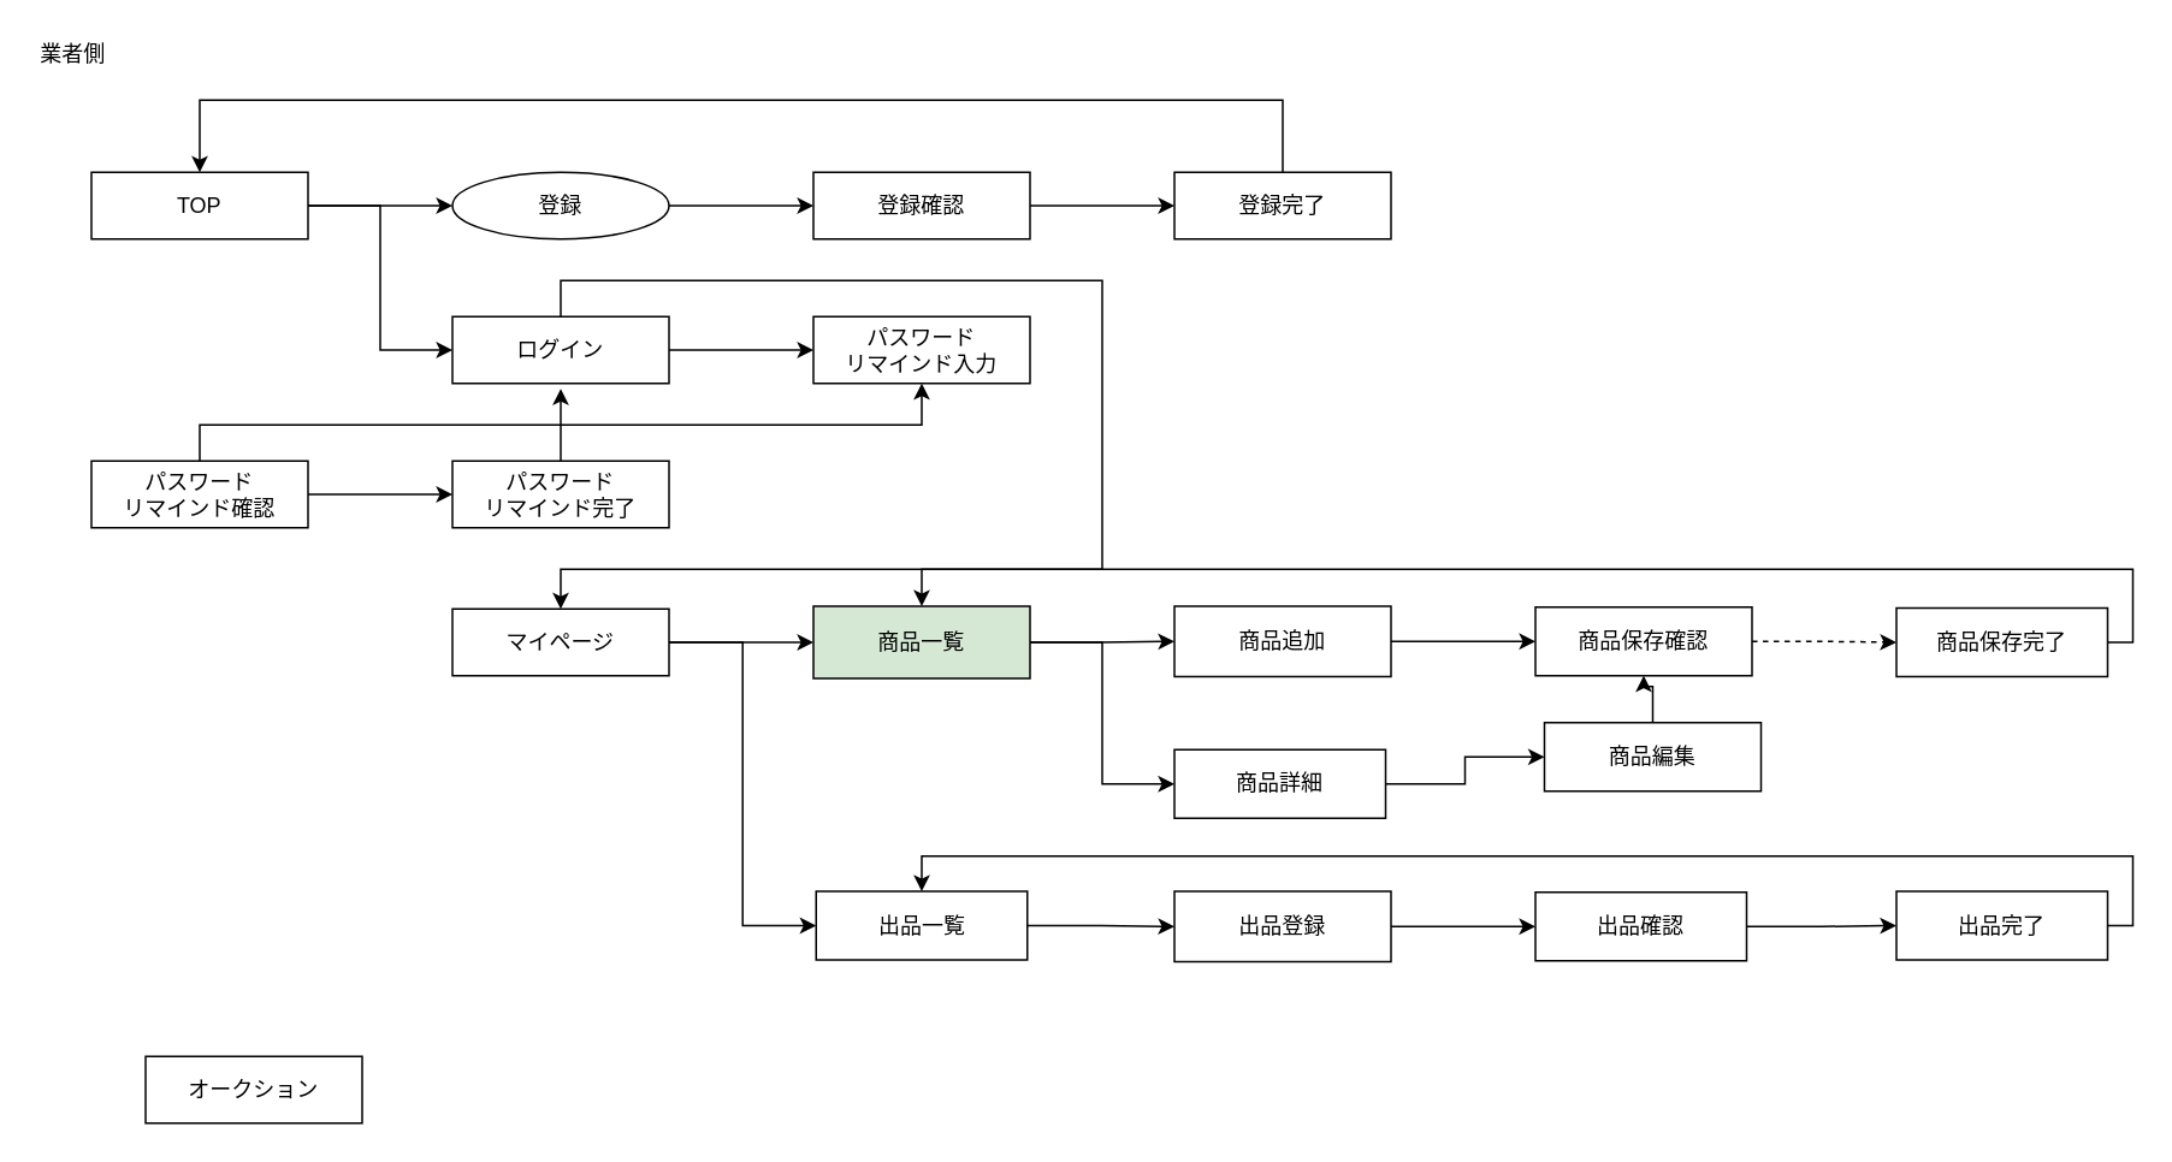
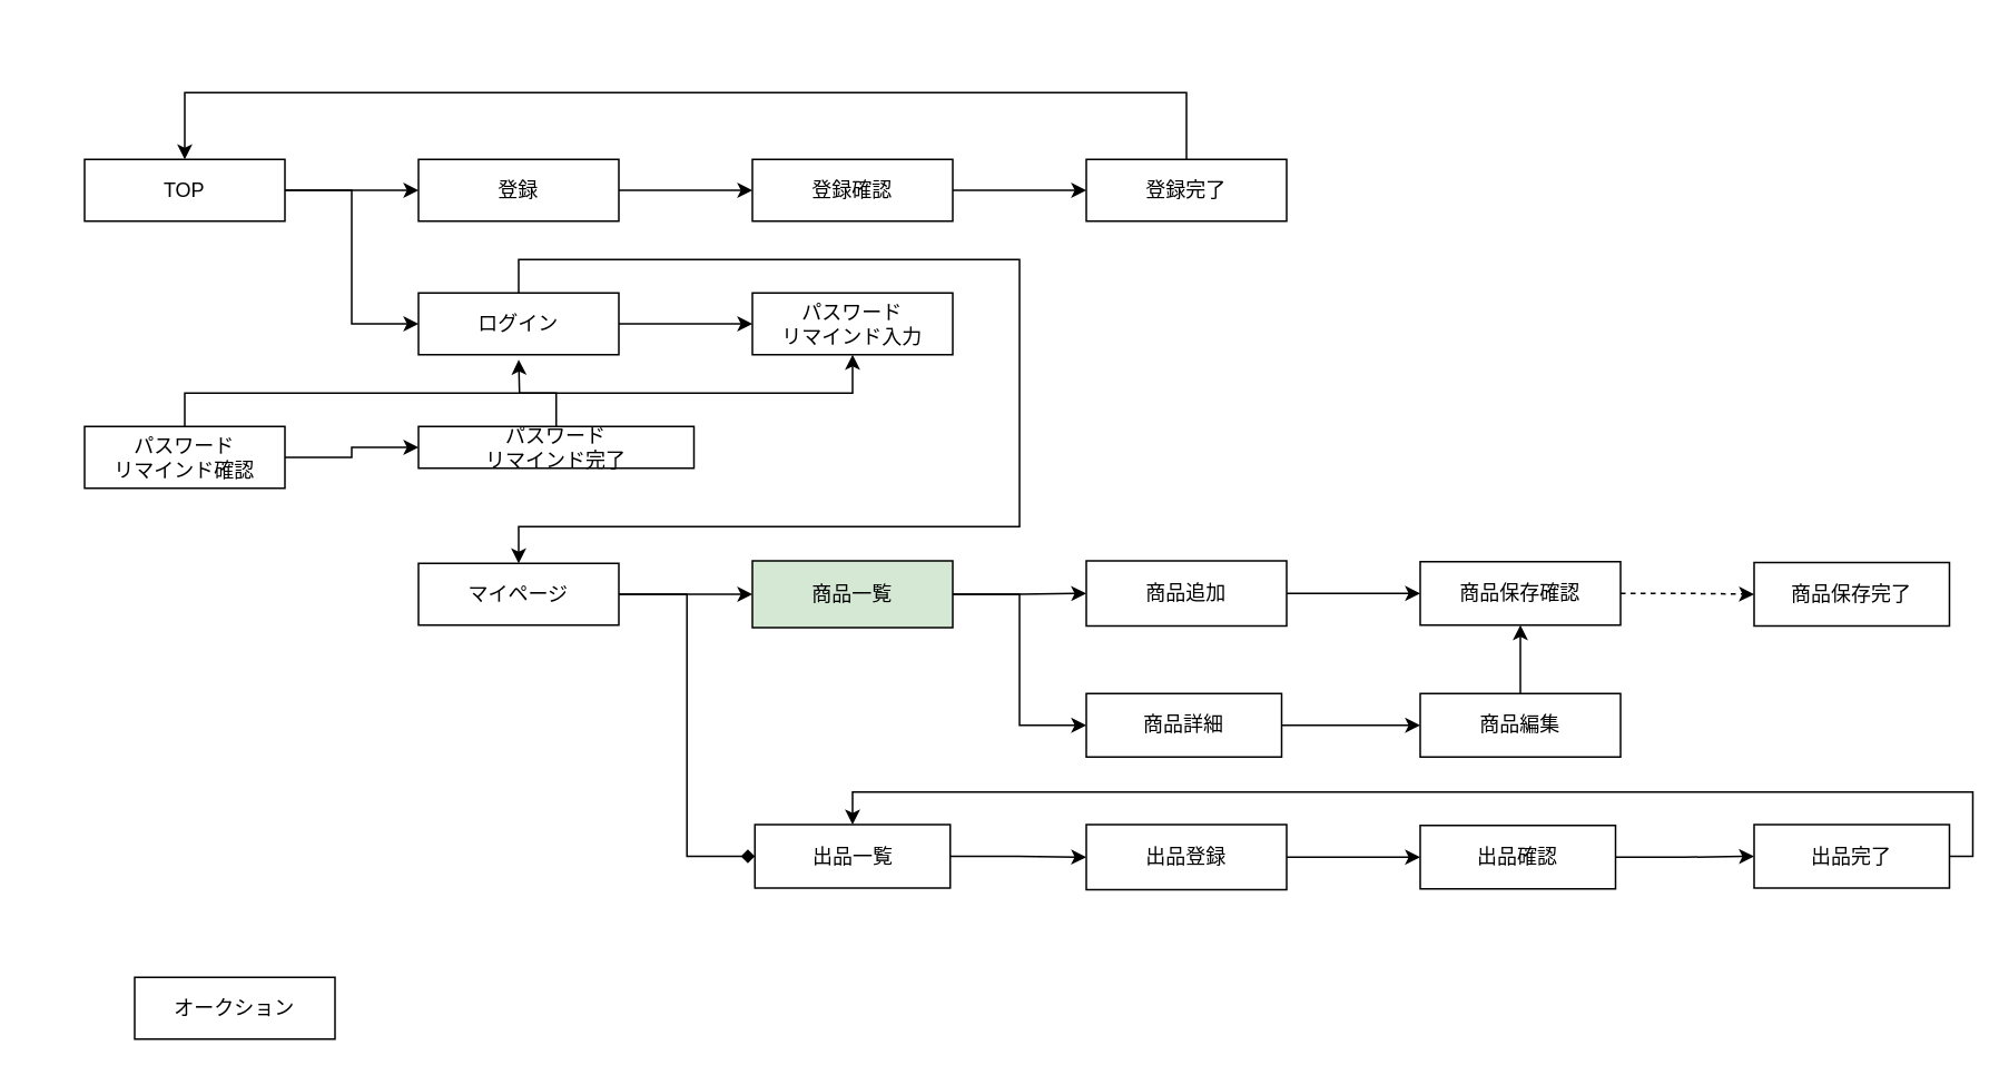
- <mxCell id="13" value="業者側" style="text;html=1;resizable=0;points=[];autosize=1;align=left;verticalAlign=top;spacingTop=-4;" vertex="1" parent="1"><mxGeometry x="20" y="20" width="50" height="20" as="geometry" /></mxCell>
- <mxCell id="18" value="登録" style="ellipse;whiteSpace=wrap;html=1;" vertex="1" parent="1"><mxGeometry x="250" y="95" width="120" height="37" as="geometry" /></mxCell>
+ <mxCell id="18" value="登録" style="whiteSpace=wrap;html=1;" vertex="1" parent="1"><mxGeometry x="250" y="95" width="120" height="37" as="geometry" /></mxCell>
- <mxCell id="31" value="パスワード&lt;br&gt;リマインド完了" style="whiteSpace=wrap;html=1;" vertex="1" parent="1"><mxGeometry x="250" y="255" width="120" height="37" as="geometry" /></mxCell>
+ <mxCell id="31" value="パスワード&lt;br&gt;リマインド完了" style="whiteSpace=wrap;html=1;" vertex="1" parent="1"><mxGeometry x="250" y="255" width="165" height="25" as="geometry" /></mxCell>
- <mxCell id="36" style="edgeStyle=orthogonalEdgeStyle;rounded=0;orthogonalLoop=1;jettySize=auto;html=1;entryX=0.5;entryY=0;entryDx=0;entryDy=0;" edge="1" parent="1" source="37" target="9"><mxGeometry relative="1" as="geometry"><Array as="points"><mxPoint x="1181" y="355" /><mxPoint x="1181" y="315" /><mxPoint x="510" y="315" /></Array></mxGeometry></mxCell>
- <mxCell id="39" value="商品編集" style="whiteSpace=wrap;html=1;" vertex="1" parent="1"><mxGeometry x="855" y="400" width="120" height="38" as="geometry" /></mxCell>
+ <mxCell id="39" value="商品編集" style="whiteSpace=wrap;html=1;" vertex="1" parent="1"><mxGeometry x="850" y="415" width="120" height="38" as="geometry" /></mxCell>
- <mxCell id="3" style="edgeStyle=orthogonalEdgeStyle;rounded=0;orthogonalLoop=1;jettySize=auto;html=1;entryX=0;entryY=0.5;entryDx=0;entryDy=0;" edge="1" parent="1" source="4" target="33"><mxGeometry relative="1" as="geometry" /></mxCell>
+ <mxCell id="3" style="edgeStyle=orthogonalEdgeStyle;rounded=0;orthogonalLoop=1;jettySize=auto;html=1;entryX=0;entryY=0.5;entryDx=0;entryDy=0;endArrow=diamond;" edge="1" parent="1" source="4" target="33"><mxGeometry relative="1" as="geometry" /></mxCell>
